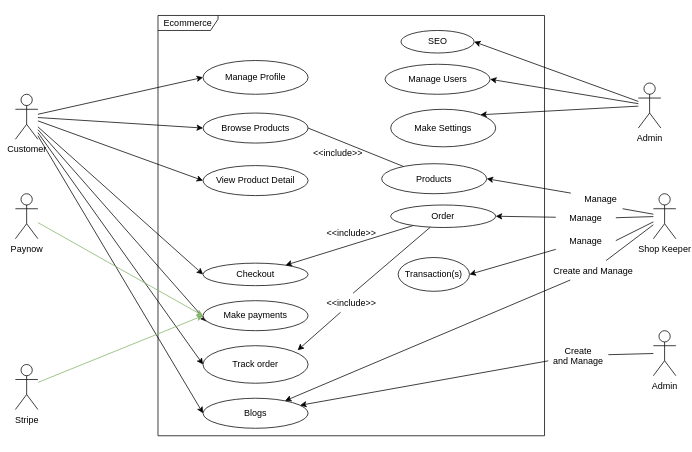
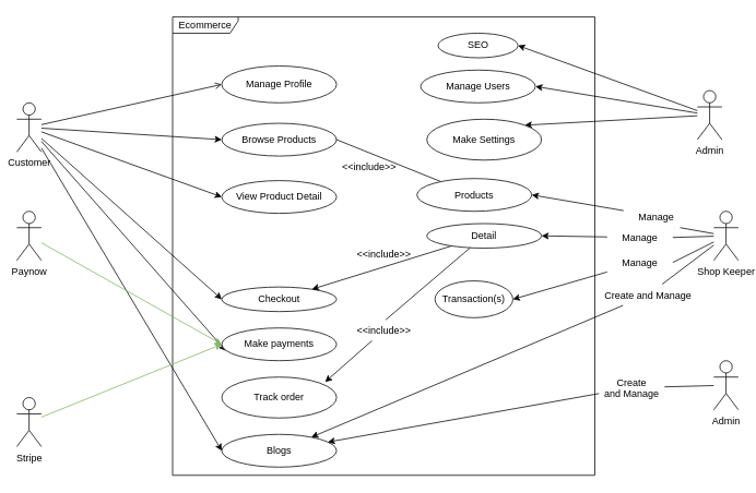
- <mxCell id="8" style="edgeStyle=none;rounded=0;orthogonalLoop=1;jettySize=auto;html=1;entryX=0;entryY=0.5;entryDx=0;entryDy=0;sketch=0;" edge="1" parent="1" source="10" target="27"><mxGeometry relative="1" as="geometry" /></mxCell>
+ <mxCell id="8" style="edgeStyle=none;rounded=0;orthogonalLoop=1;jettySize=auto;html=1;entryX=0;entryY=0.5;entryDx=0;entryDy=0;sketch=0;endArrow=open;" edge="1" parent="1" source="10" target="27"><mxGeometry relative="1" as="geometry" /></mxCell>
- <mxCell id="24" value="Order" style="ellipse;whiteSpace=wrap;html=1;sketch=0;" vertex="1" parent="1"><mxGeometry x="520" y="272.5" width="140" height="30" as="geometry" /></mxCell>
+ <mxCell id="24" value="Detail" style="ellipse;whiteSpace=wrap;html=1;sketch=0;" vertex="1" parent="1"><mxGeometry x="520" y="272.5" width="140" height="30" as="geometry" /></mxCell>
- <mxCell id="3" style="edgeStyle=none;rounded=0;orthogonalLoop=1;jettySize=auto;html=1;entryX=0;entryY=0.5;entryDx=0;entryDy=0;sketch=0;" edge="1" parent="1" source="10" target="33"><mxGeometry relative="1" as="geometry" /></mxCell>
